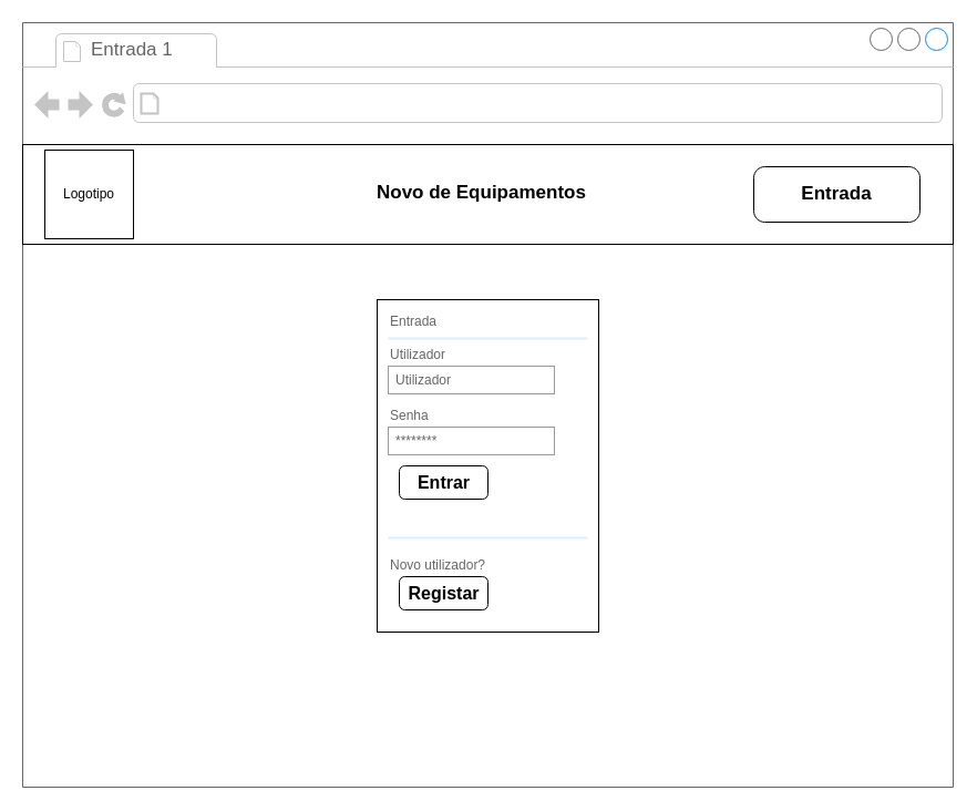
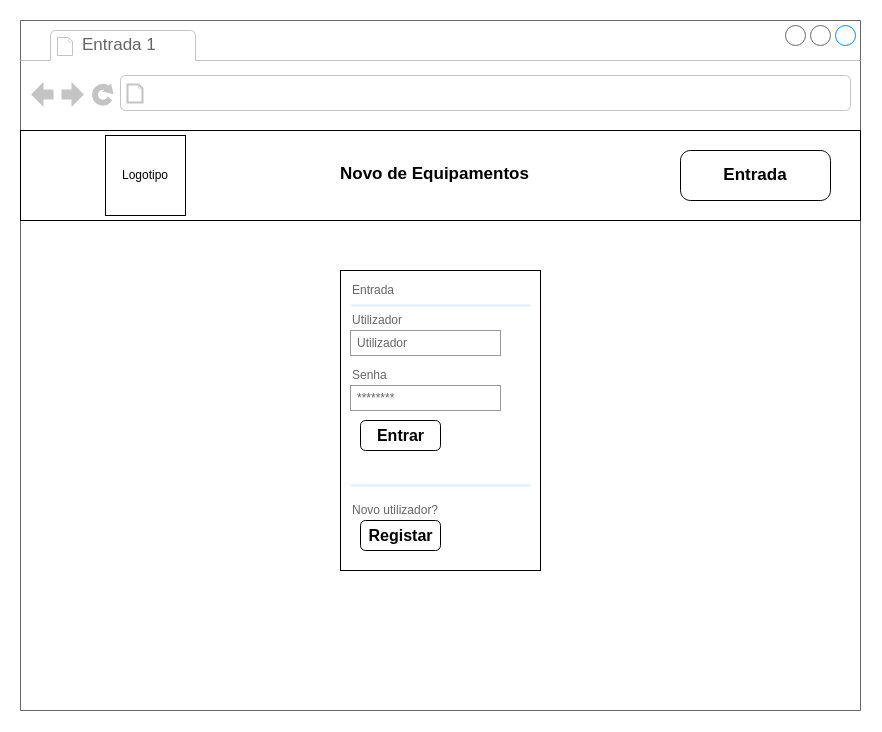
- <mxCell id="18" value="&lt;span&gt;Logotipo&lt;/span&gt;" style="whiteSpace=wrap;html=1;aspect=fixed;" parent="2" vertex="1"><mxGeometry x="20" y="115" width="80" height="80" as="geometry" /></mxCell>
+ <mxCell id="18" value="&lt;span&gt;Logotipo&lt;/span&gt;" style="whiteSpace=wrap;html=1;aspect=fixed;" parent="2" vertex="1"><mxGeometry x="85" y="115" width="80" height="80" as="geometry" /></mxCell>
